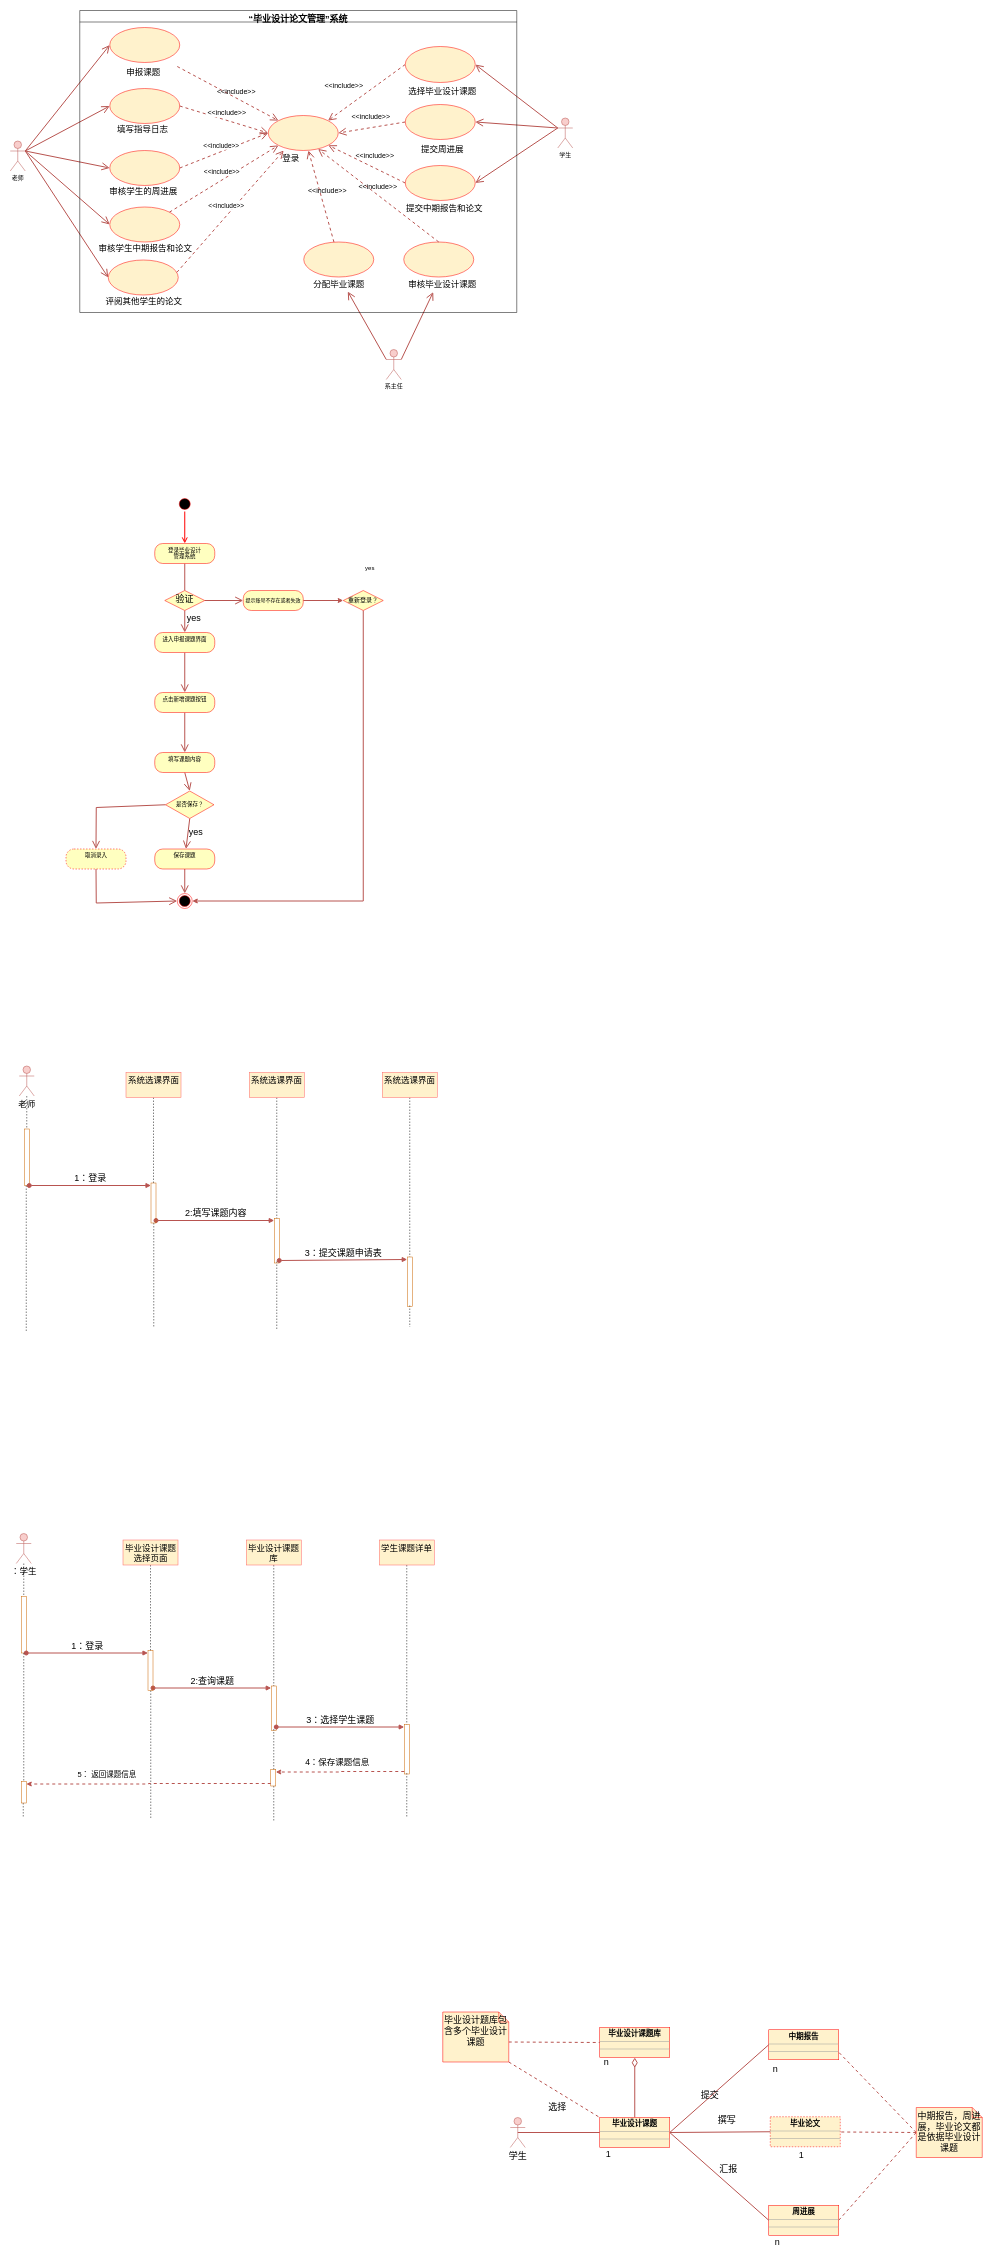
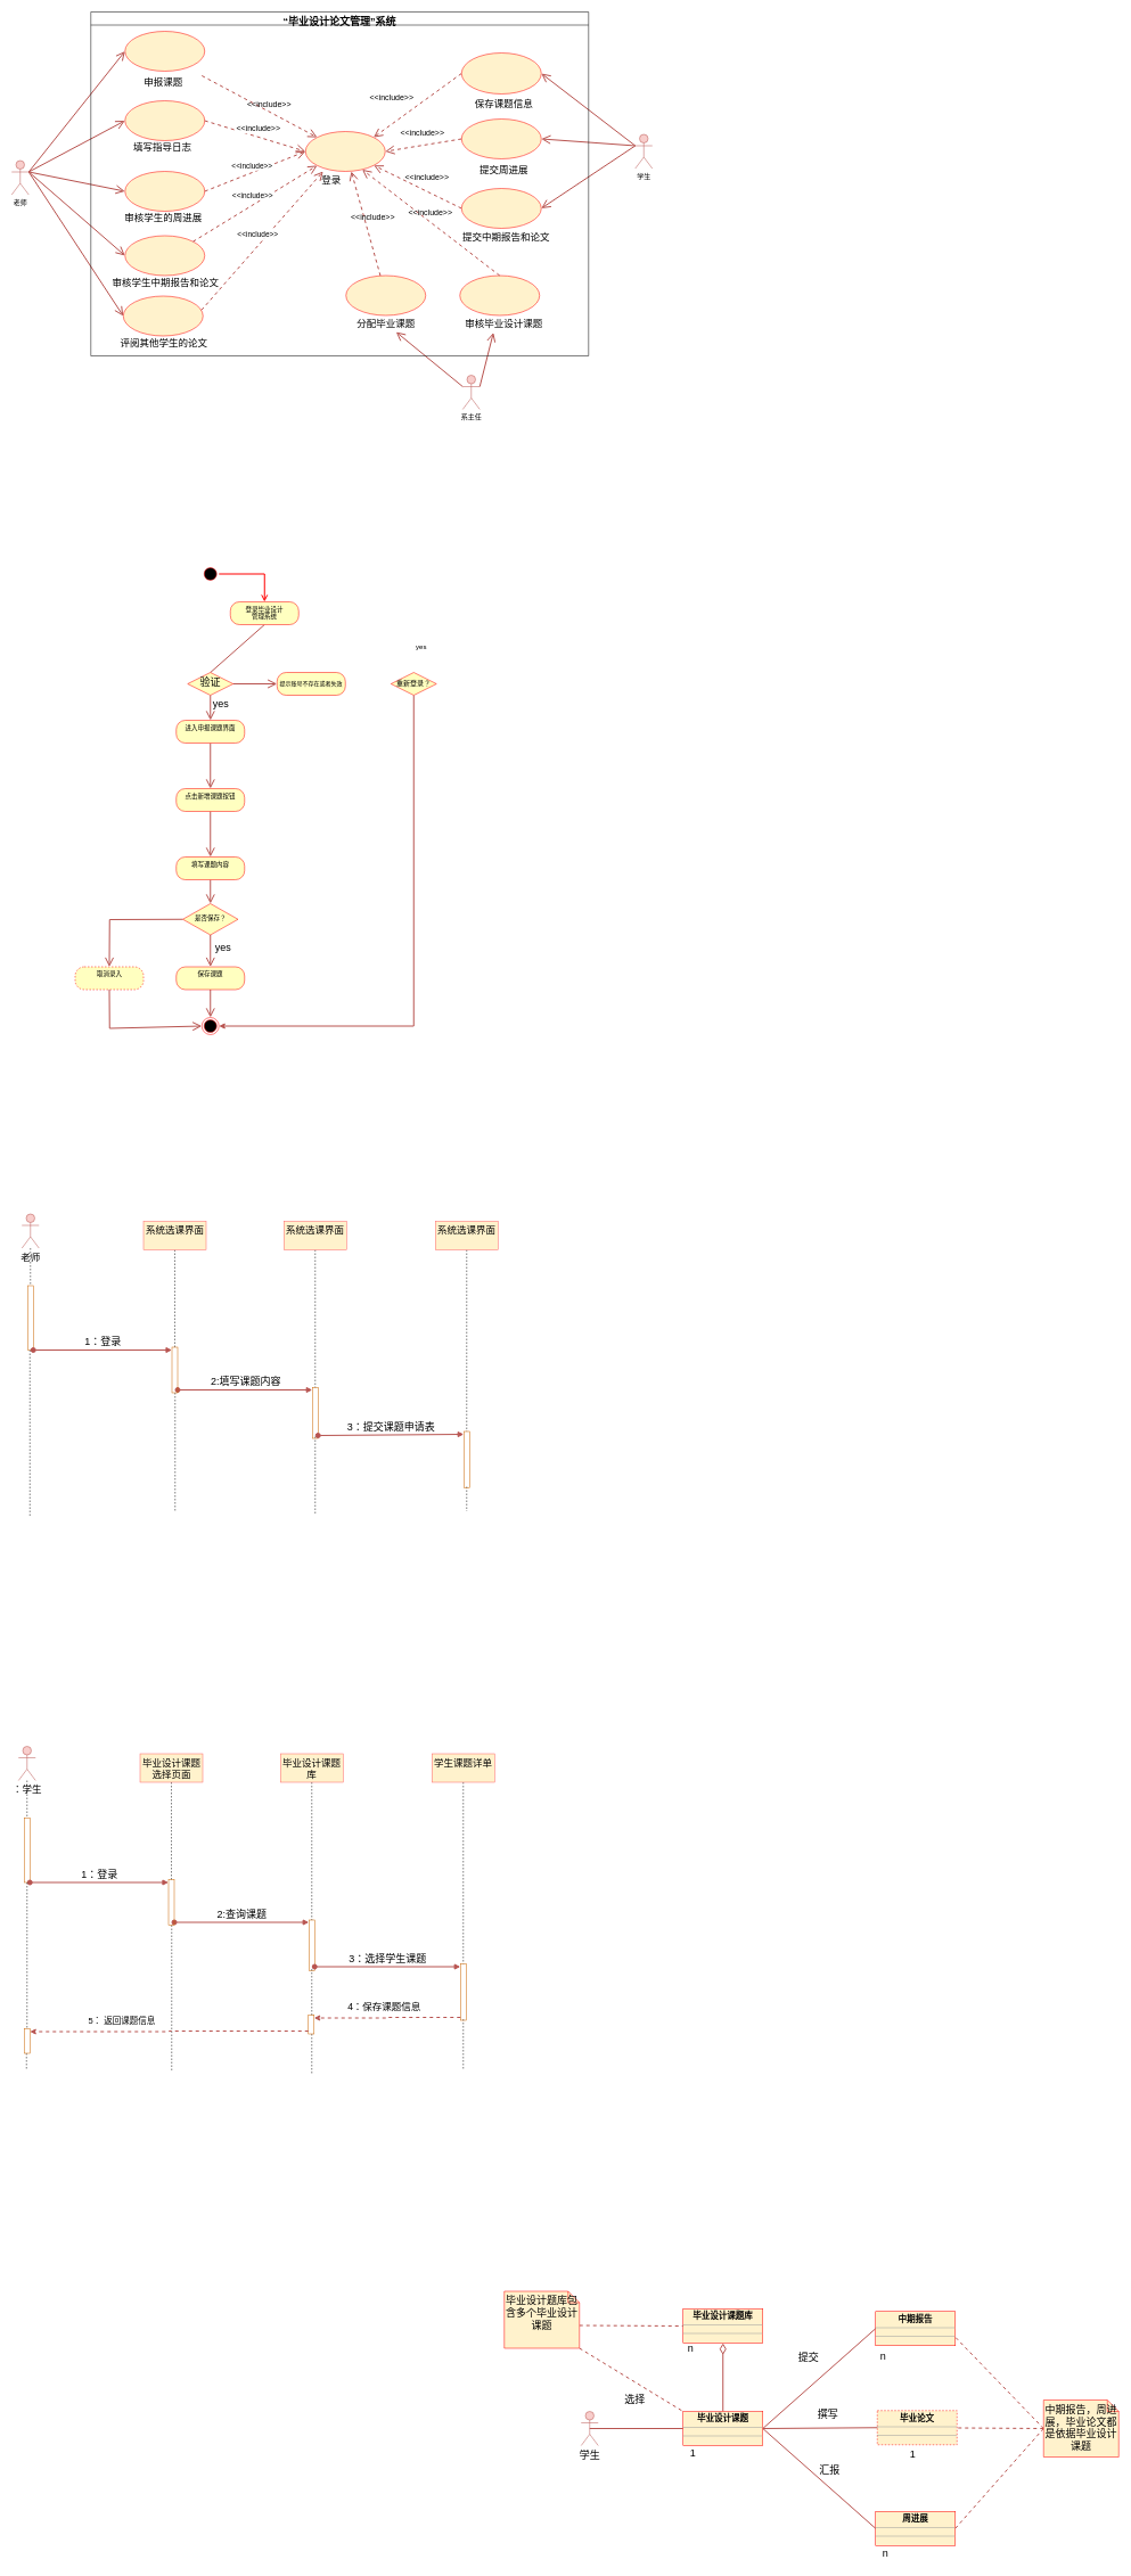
- <mxCell id="41" value="&lt;font style=&quot;font-size: 17px;&quot;&gt;选择毕业设计课题&lt;/font&gt;" style="text;html=1;align=center;verticalAlign=middle;resizable=0;points=[];autosize=1;strokeColor=none;fillColor=none;fontSize=11;fontFamily=Helvetica;fontColor=default;" vertex="1" parent="1"><mxGeometry x="807" y="166" width="154" height="32" as="geometry" /></mxCell>
+ <mxCell id="41" value="&lt;font style=&quot;font-size: 17px;&quot;&gt;保存课题信息&lt;/font&gt;" style="text;html=1;align=center;verticalAlign=middle;resizable=0;points=[];autosize=1;strokeColor=none;fillColor=none;fontSize=11;fontFamily=Helvetica;fontColor=default;" vertex="1" parent="1"><mxGeometry x="807" y="166" width="154" height="32" as="geometry" /></mxCell>
- <mxCell id="24" value="系主任" style="shape=umlActor;verticalLabelPosition=bottom;verticalAlign=top;html=1;fillColor=#f8cecc;strokeColor=#b85450;" vertex="1" parent="1"><mxGeometry x="772" y="698" width="30" height="60" as="geometry" /></mxCell>
+ <mxCell id="24" value="系主任" style="shape=umlActor;verticalLabelPosition=bottom;verticalAlign=top;html=1;fillColor=#f8cecc;strokeColor=#b85450;" vertex="1" parent="1"><mxGeometry x="812" y="658" width="30" height="60" as="geometry" /></mxCell>
- <mxCell id="55" value="登录毕业设计&lt;br style=&quot;font-size: 13px;&quot;&gt;管理系统" style="rounded=1;whiteSpace=wrap;html=1;arcSize=40;fontColor=#000000;fillColor=#ffffc0;strokeColor=#ff0000;align=center;verticalAlign=top;fontFamily=Helvetica;fontSize=11;" vertex="1" parent="1"><mxGeometry x="309" y="1086" width="120" height="40" as="geometry" /></mxCell>
+ <mxCell id="55" value="登录毕业设计&lt;br style=&quot;font-size: 13px;&quot;&gt;管理系统" style="rounded=1;whiteSpace=wrap;html=1;arcSize=40;fontColor=#000000;fillColor=#ffffc0;strokeColor=#ff0000;align=center;verticalAlign=top;fontFamily=Helvetica;fontSize=11;" vertex="1" parent="1"><mxGeometry x="404" y="1056" width="120" height="40" as="geometry" /></mxCell>
- <mxCell id="135" style="edgeStyle=orthogonalEdgeStyle;rounded=0;orthogonalLoop=1;jettySize=auto;html=1;exitX=1;exitY=0.5;exitDx=0;exitDy=0;entryX=0;entryY=0.5;entryDx=0;entryDy=0;fillColor=#f8cecc;strokeColor=#b85450;strokeWidth=2;" edge="1" parent="1" source="136" target="155"><mxGeometry relative="1" as="geometry" /></mxCell>
- <mxCell id="64" value="&lt;div style=&quot;&quot;&gt;&lt;br&gt;&lt;/div&gt;&lt;div style=&quot;&quot;&gt;是否保存？&lt;/div&gt;" style="rhombus;whiteSpace=wrap;html=1;fontColor=#000000;fillColor=#ffffc0;strokeColor=#ff0000;align=center;verticalAlign=top;fontFamily=Helvetica;fontSize=11;" vertex="1" parent="1"><mxGeometry x="330.5" y="1581" width="97" height="55" as="geometry" /></mxCell>
+ <mxCell id="64" value="&lt;div style=&quot;&quot;&gt;&lt;br&gt;&lt;/div&gt;&lt;div style=&quot;&quot;&gt;是否保存？&lt;/div&gt;" style="rhombus;whiteSpace=wrap;html=1;fontColor=#000000;fillColor=#ffffc0;strokeColor=#ff0000;align=center;verticalAlign=top;fontFamily=Helvetica;fontSize=11;" vertex="1" parent="1"><mxGeometry x="320.5" y="1586" width="97" height="55" as="geometry" /></mxCell>
- <mxCell id="121" value="提交" style="text;html=1;align=center;verticalAlign=middle;resizable=0;points=[];autosize=1;strokeColor=none;fillColor=none;fontSize=18;fontFamily=Helvetica;fontColor=default;" vertex="1" parent="1"><mxGeometry x="1392" y="4173" width="54" height="34" as="geometry" /></mxCell>
+ <mxCell id="121" value="提交" style="text;html=1;align=center;verticalAlign=middle;resizable=0;points=[];autosize=1;strokeColor=none;fillColor=none;fontSize=18;fontFamily=Helvetica;fontColor=default;" vertex="1" parent="1"><mxGeometry x="1392" y="4123" width="54" height="34" as="geometry" /></mxCell>
